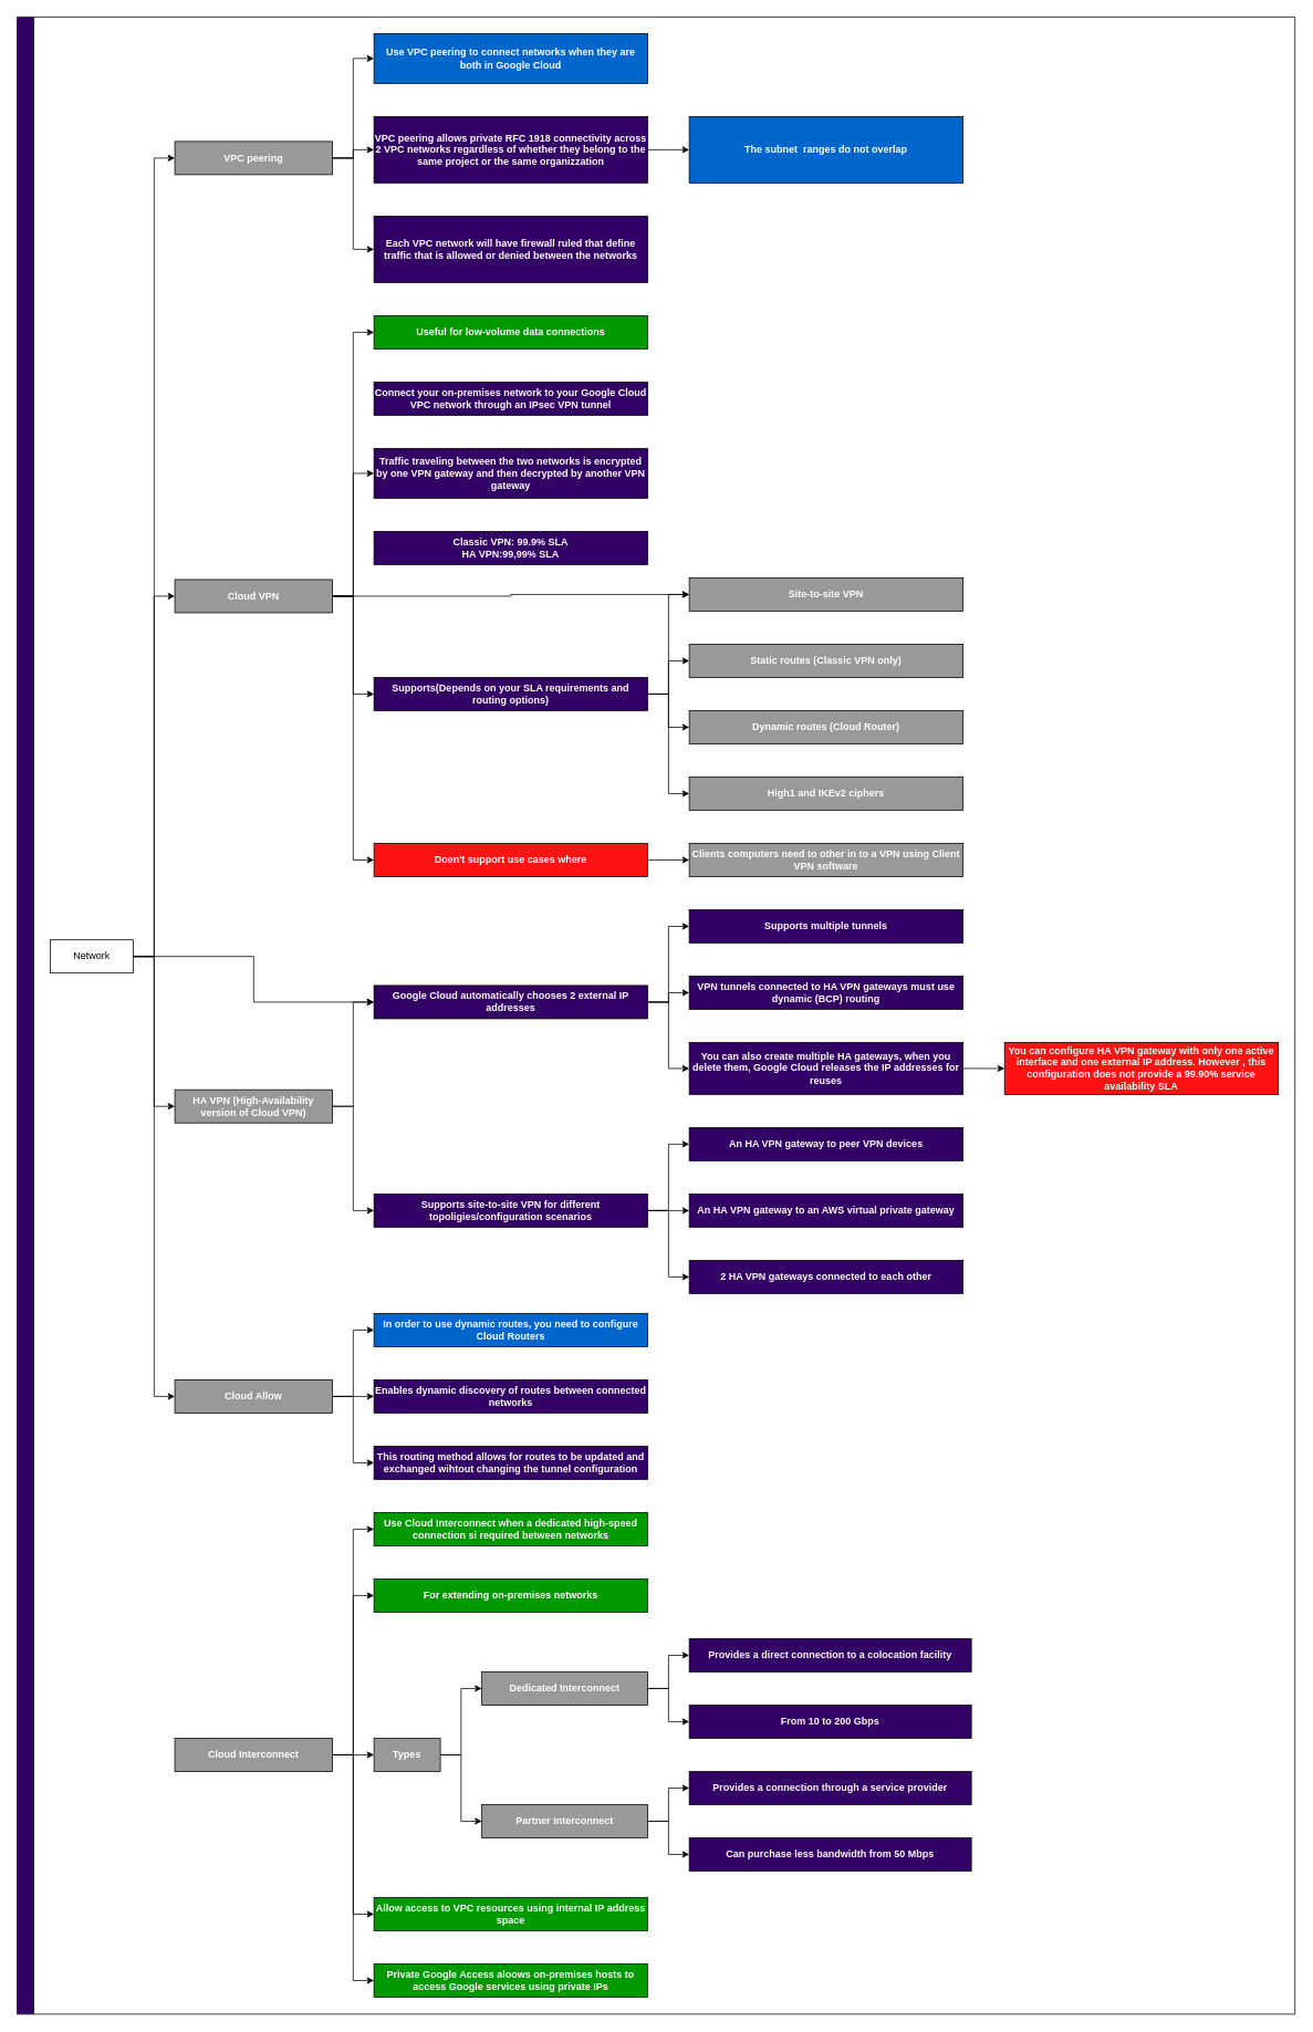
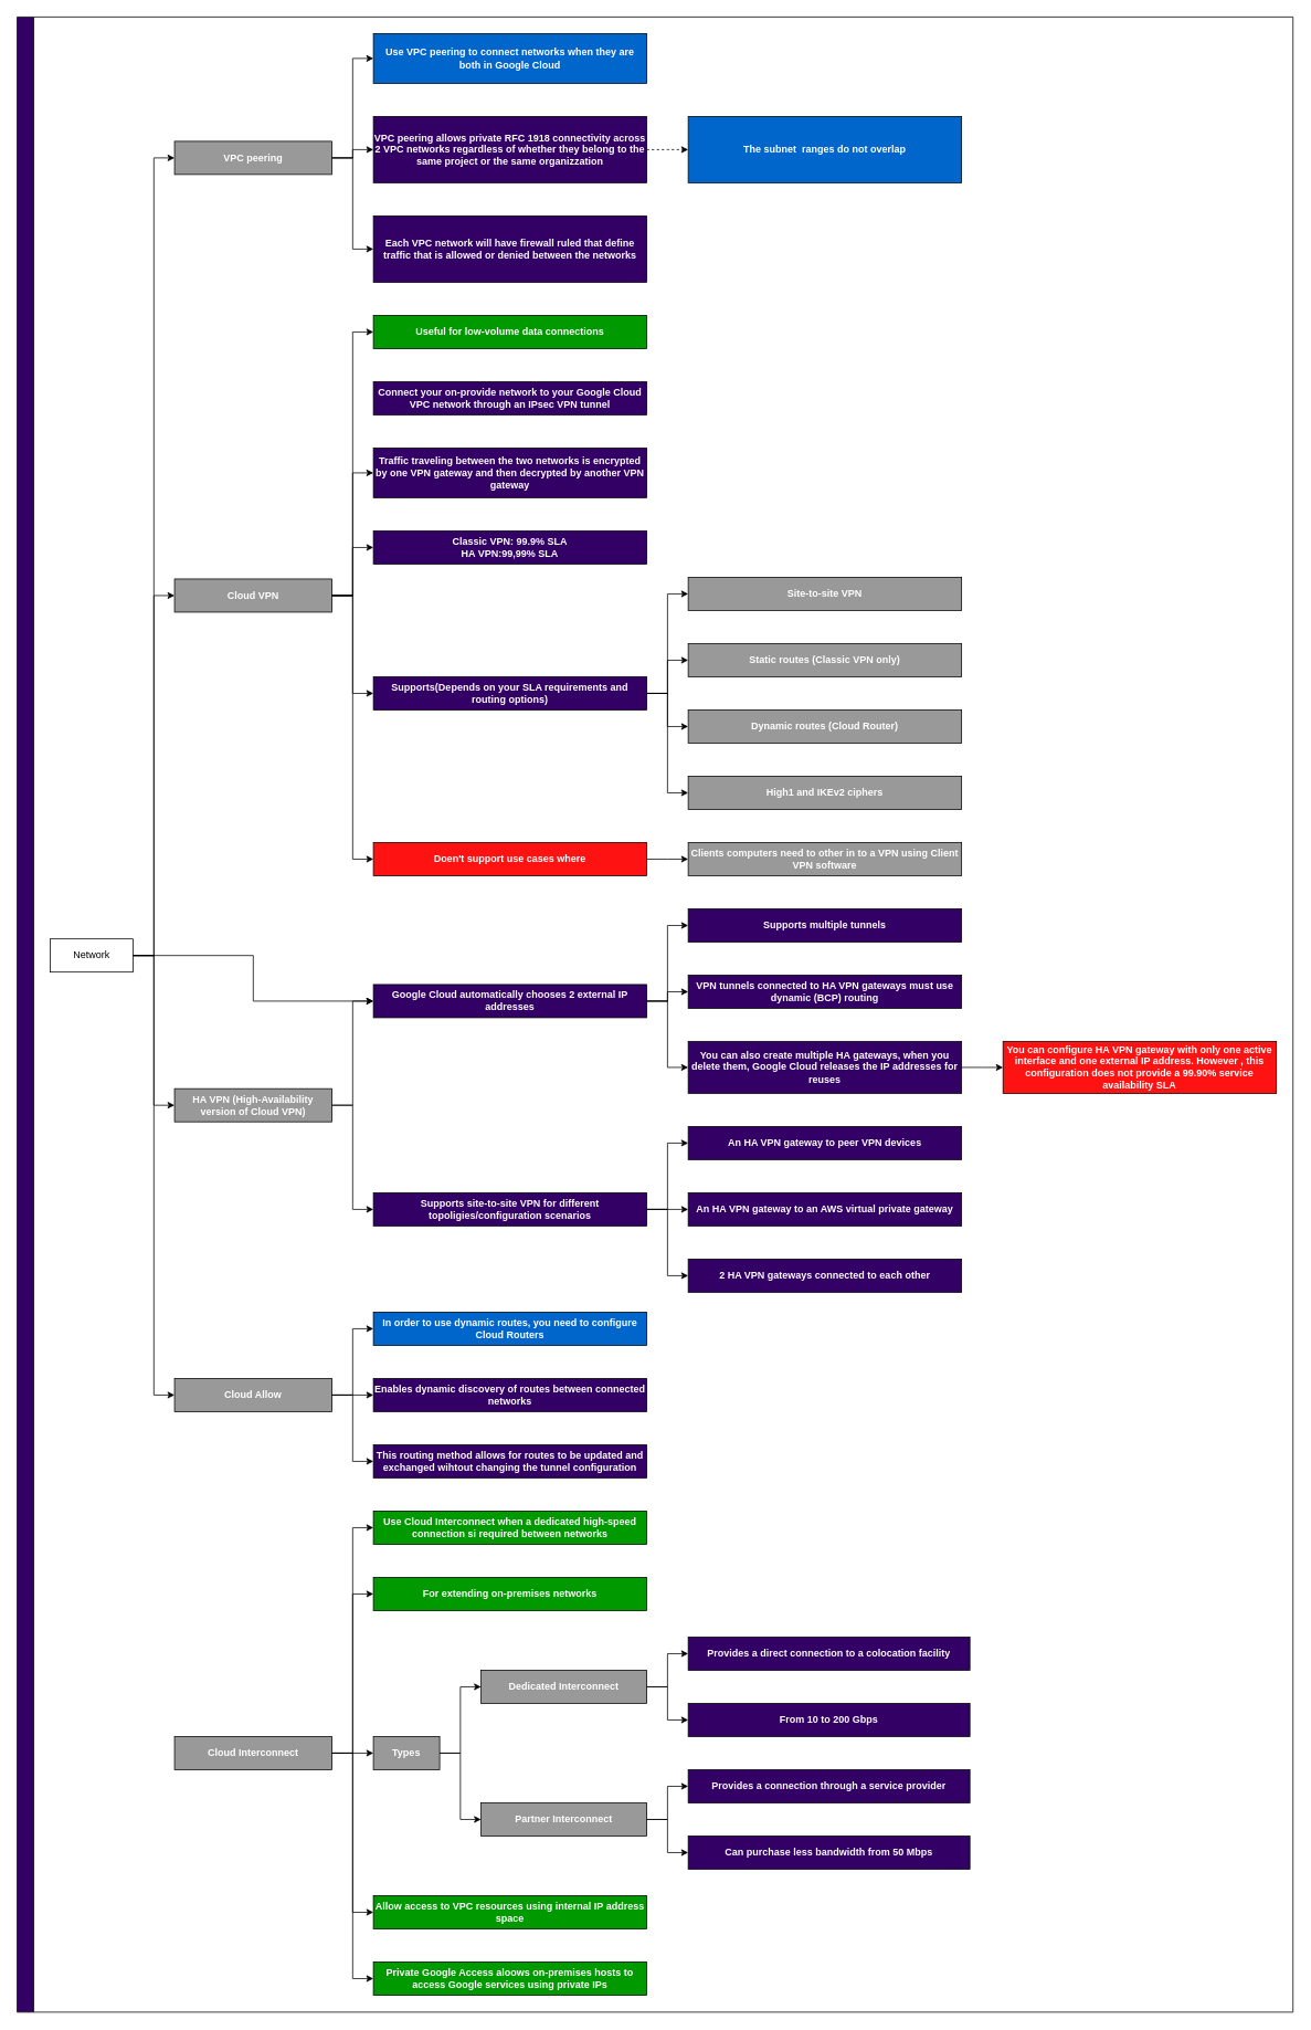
- <mxCell id="12" value="" style="edgeStyle=elbowEdgeStyle;elbow=horizontal;html=1;rounded=0;" edge="1" target="13" source="9" parent="2"><mxGeometry relative="1" as="geometry"><mxPoint x="440" y="-5949.262" as="sourcePoint" /></mxGeometry></mxCell>
+ <mxCell id="12" value="" style="edgeStyle=elbowEdgeStyle;elbow=horizontal;html=1;rounded=0;dashed=1;" edge="1" target="13" source="9" parent="2"><mxGeometry relative="1" as="geometry"><mxPoint x="440" y="-5949.262" as="sourcePoint" /></mxGeometry></mxCell>
- <mxCell id="18" value="Connect your on-premises network to your Google Cloud VPC network through an IPsec VPN tunnel" style="whiteSpace=wrap;html=1;fillColor=#330066;fontStyle=1;fontColor=#FFFFFF;" vertex="1" parent="2"><mxGeometry x="430" y="440" width="330" height="40" as="geometry" /></mxCell>
+ <mxCell id="18" value="Connect your on-provide network to your Google Cloud VPC network through an IPsec VPN tunnel" style="whiteSpace=wrap;html=1;fillColor=#330066;fontStyle=1;fontColor=#FFFFFF;" vertex="1" parent="2"><mxGeometry x="430" y="440" width="330" height="40" as="geometry" /></mxCell>
- <mxCell id="21" value="" style="edgeStyle=elbowEdgeStyle;elbow=horizontal;html=1;rounded=0;" edge="1" target="26" source="15" parent="2"><mxGeometry relative="1" as="geometry"><mxPoint x="440" y="-5536.512" as="sourcePoint" /></mxGeometry></mxCell>
+ <mxCell id="21" value="" style="edgeStyle=elbowEdgeStyle;elbow=horizontal;html=1;rounded=0;" edge="1" target="22" source="15" parent="2"><mxGeometry relative="1" as="geometry"><mxPoint x="440" y="-5536.512" as="sourcePoint" /></mxGeometry></mxCell>
